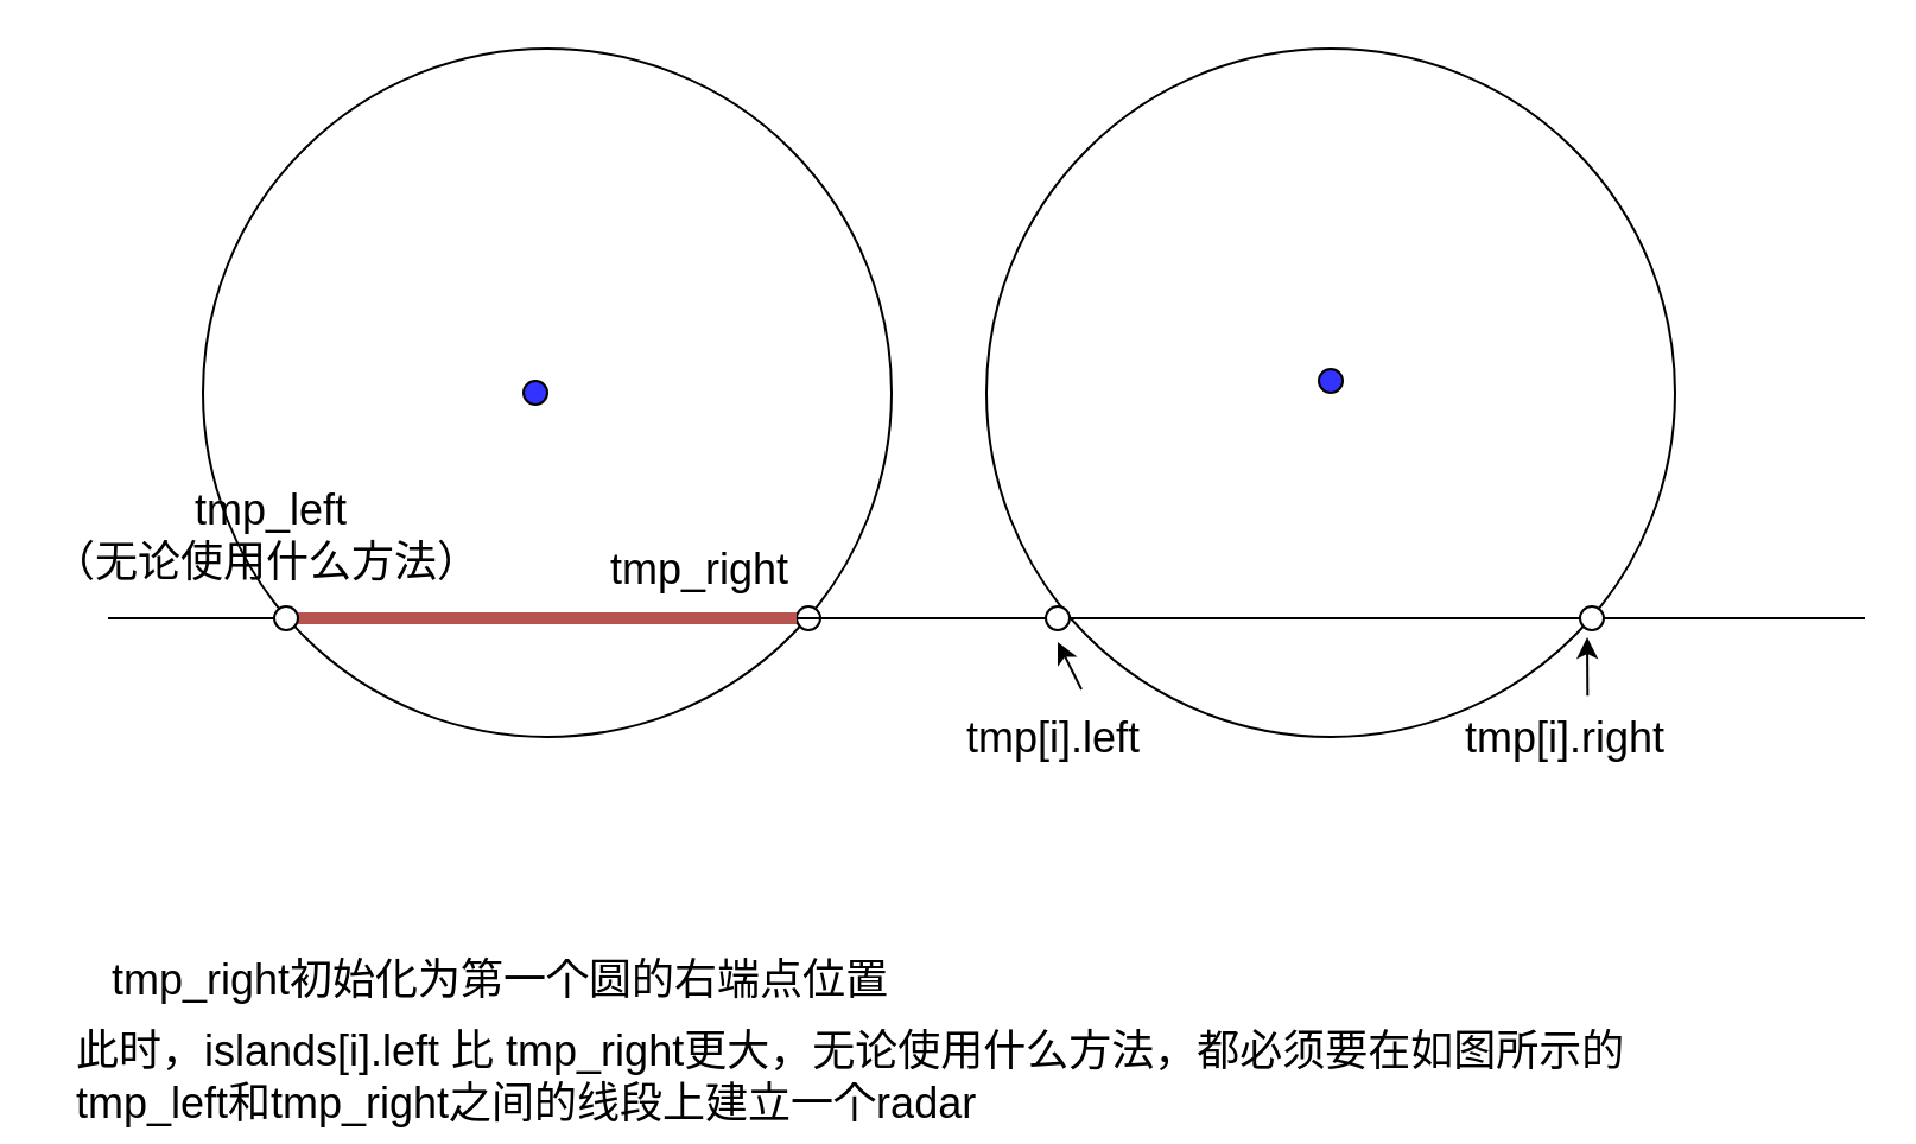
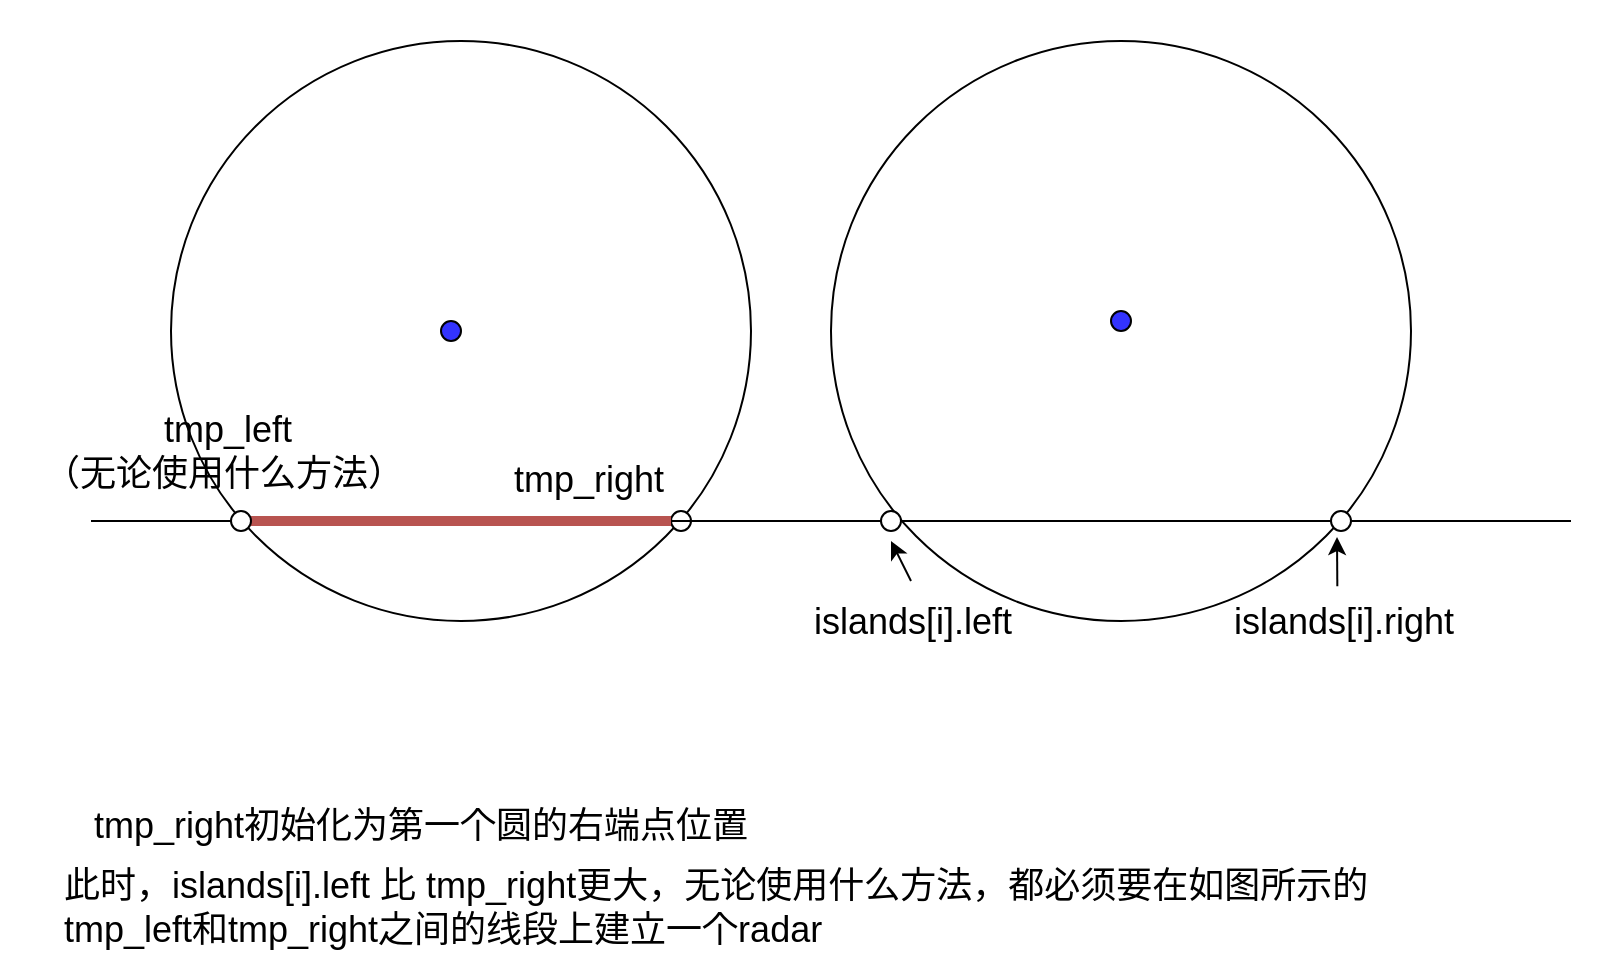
- <mxCell id="13" value="&lt;span style=&quot;font-size: 18px&quot;&gt;tmp[i].left&lt;/span&gt;" style="text;html=1;resizable=0;points=[];autosize=1;align=left;verticalAlign=top;spacingTop=-4;" vertex="1" parent="1"><mxGeometry x="405" y="297.5" width="110" height="20" as="geometry" /></mxCell>
+ <mxCell id="13" value="&lt;span style=&quot;font-size: 18px&quot;&gt;islands[i].left&lt;/span&gt;" style="text;html=1;resizable=0;points=[];autosize=1;align=left;verticalAlign=top;spacingTop=-4;" vertex="1" parent="1"><mxGeometry x="405" y="297.5" width="110" height="20" as="geometry" /></mxCell>
- <mxCell id="14" value="&lt;span style=&quot;font-size: 18px&quot;&gt;tmp[i].right&lt;/span&gt;" style="text;html=1;resizable=0;points=[];autosize=1;align=left;verticalAlign=top;spacingTop=-4;" vertex="1" parent="1"><mxGeometry x="615" y="297.5" width="130" height="20" as="geometry" /></mxCell>
+ <mxCell id="14" value="&lt;span style=&quot;font-size: 18px&quot;&gt;islands[i].right&lt;/span&gt;" style="text;html=1;resizable=0;points=[];autosize=1;align=left;verticalAlign=top;spacingTop=-4;" vertex="1" parent="1"><mxGeometry x="615" y="297.5" width="130" height="20" as="geometry" /></mxCell>
